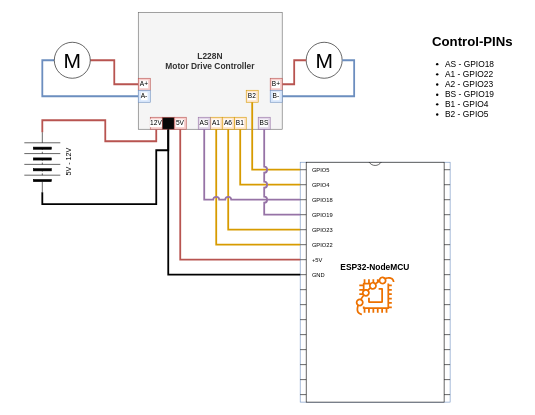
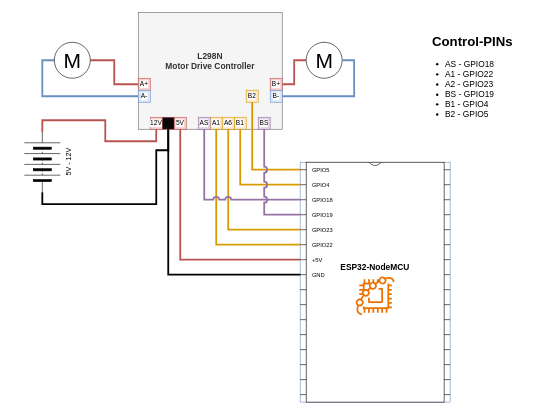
- <mxCell id="8" value="&lt;b style=&quot;font-size: 14px;&quot;&gt;&lt;font style=&quot;font-size: 14px;&quot;&gt;L228N&lt;/font&gt;&lt;/b&gt;&lt;div style=&quot;font-size: 14px;&quot;&gt;&lt;b style=&quot;&quot;&gt;&lt;font style=&quot;font-size: 14px;&quot;&gt;Motor Drive Controller&lt;/font&gt;&lt;/b&gt;&lt;/div&gt;&lt;div style=&quot;font-size: 14px;&quot;&gt;&lt;b style=&quot;&quot;&gt;&lt;font style=&quot;font-size: 14px;&quot;&gt;&lt;br&gt;&lt;/font&gt;&lt;/b&gt;&lt;/div&gt;&lt;div style=&quot;font-size: 14px;&quot;&gt;&lt;b style=&quot;&quot;&gt;&lt;font style=&quot;font-size: 14px;&quot;&gt;&lt;br&gt;&lt;/font&gt;&lt;/b&gt;&lt;/div&gt;" style="rounded=0;whiteSpace=wrap;html=1;fillColor=#f5f5f5;strokeColor=#666666;fontColor=#333333;" vertex="1" parent="1"><mxGeometry x="230" y="20" width="240" height="195" as="geometry" /></mxCell>
+ <mxCell id="8" value="&lt;b style=&quot;font-size: 14px;&quot;&gt;&lt;font style=&quot;font-size: 14px;&quot;&gt;L298N&lt;/font&gt;&lt;/b&gt;&lt;div style=&quot;font-size: 14px;&quot;&gt;&lt;b style=&quot;&quot;&gt;&lt;font style=&quot;font-size: 14px;&quot;&gt;Motor Drive Controller&lt;/font&gt;&lt;/b&gt;&lt;/div&gt;&lt;div style=&quot;font-size: 14px;&quot;&gt;&lt;b style=&quot;&quot;&gt;&lt;font style=&quot;font-size: 14px;&quot;&gt;&lt;br&gt;&lt;/font&gt;&lt;/b&gt;&lt;/div&gt;&lt;div style=&quot;font-size: 14px;&quot;&gt;&lt;b style=&quot;&quot;&gt;&lt;font style=&quot;font-size: 14px;&quot;&gt;&lt;br&gt;&lt;/font&gt;&lt;/b&gt;&lt;/div&gt;" style="rounded=0;whiteSpace=wrap;html=1;fillColor=#f5f5f5;strokeColor=#666666;fontColor=#333333;" vertex="1" parent="1"><mxGeometry x="230" y="20" width="240" height="195" as="geometry" /></mxCell>
